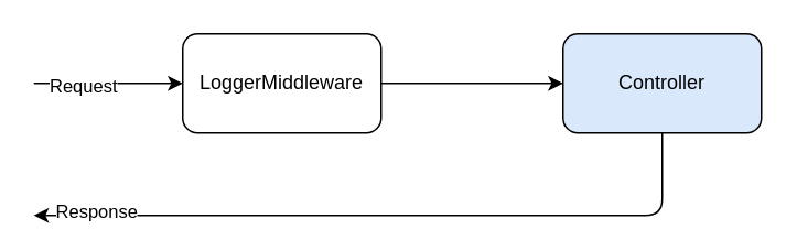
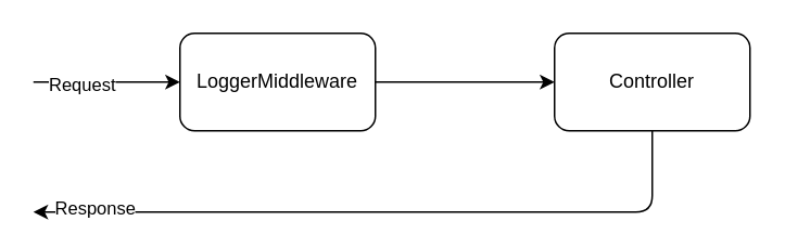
- <mxCell id="8" value="Controller" style="rounded=1;whiteSpace=wrap;html=1;fillColor=#dae8fc;" vertex="1" parent="1"><mxGeometry x="340" y="20" width="120" height="60" as="geometry" /></mxCell>
+ <mxCell id="8" value="Controller" style="rounded=1;whiteSpace=wrap;html=1;" vertex="1" parent="1"><mxGeometry x="340" y="20" width="120" height="60" as="geometry" /></mxCell>
